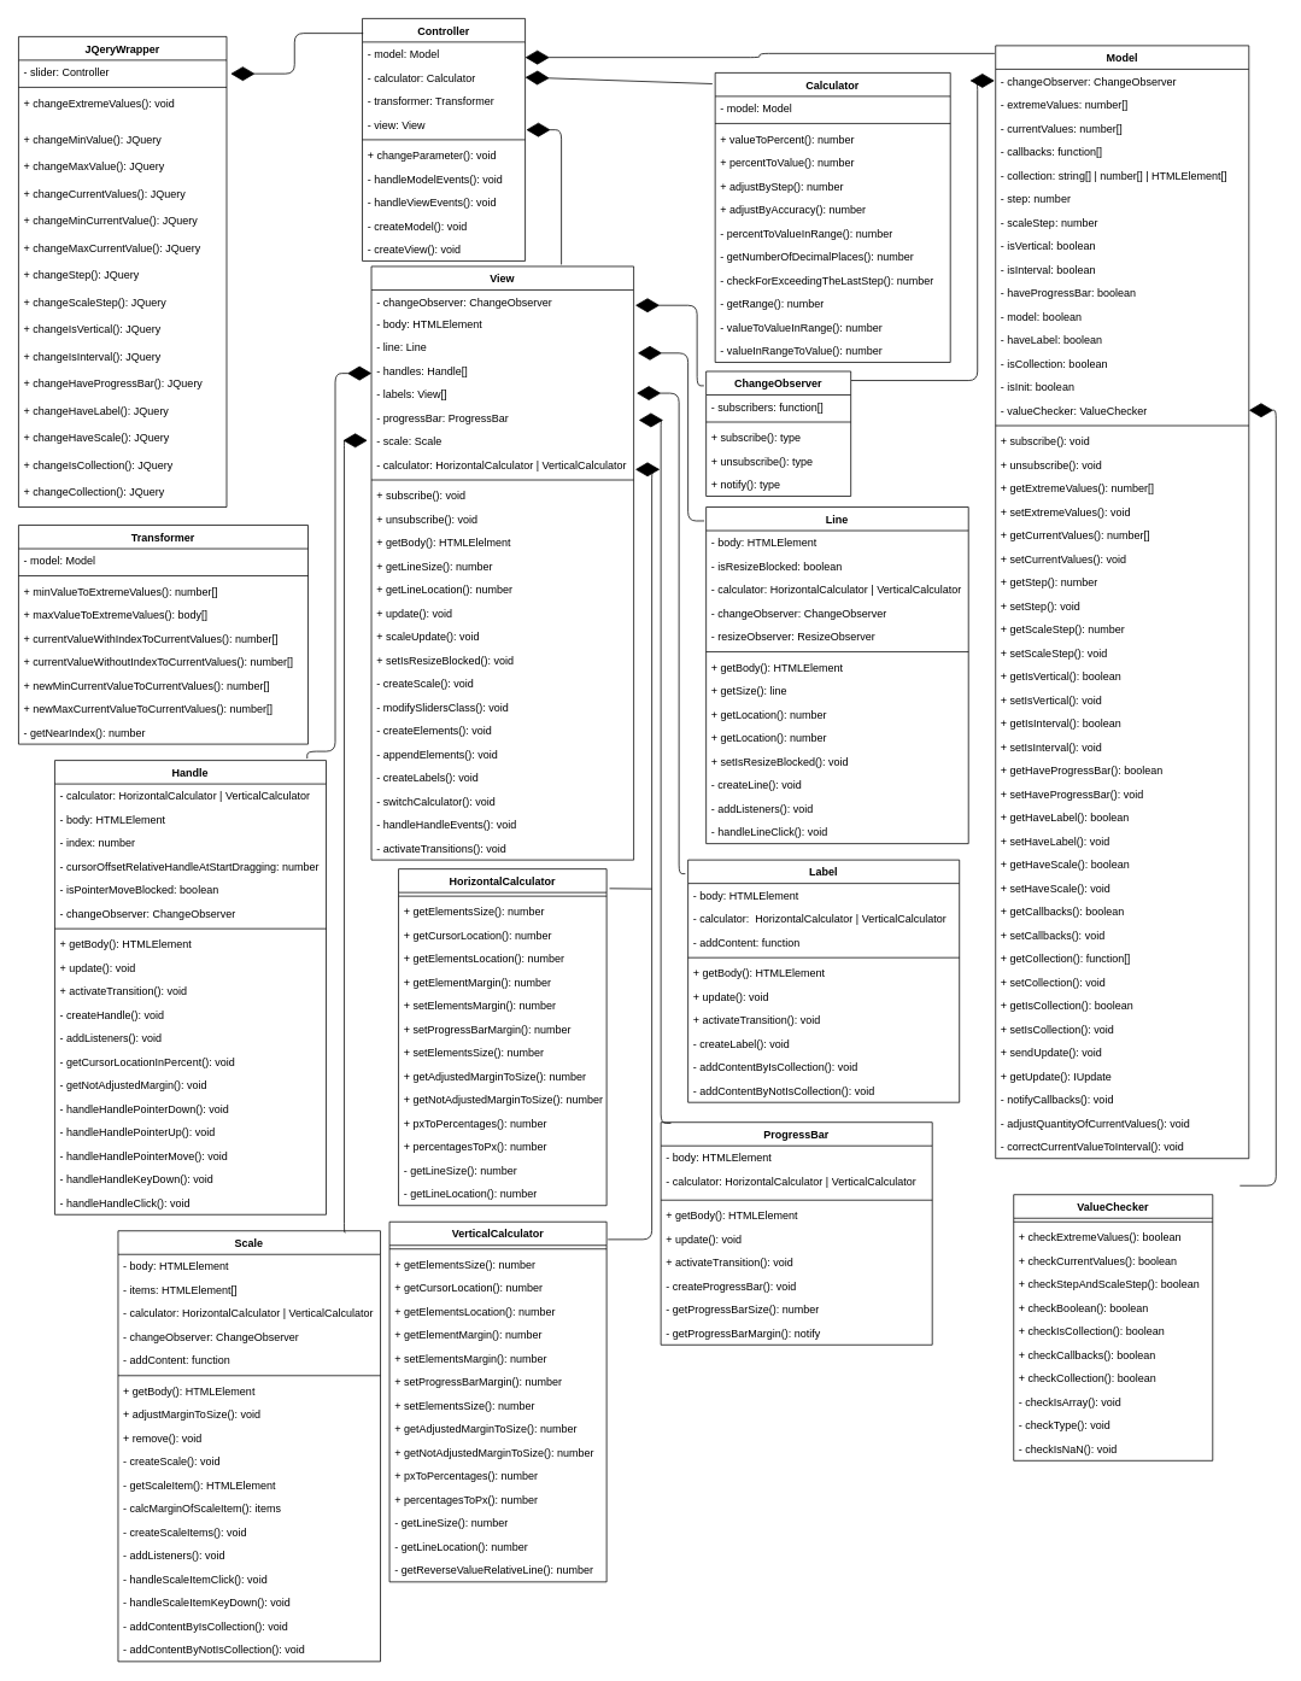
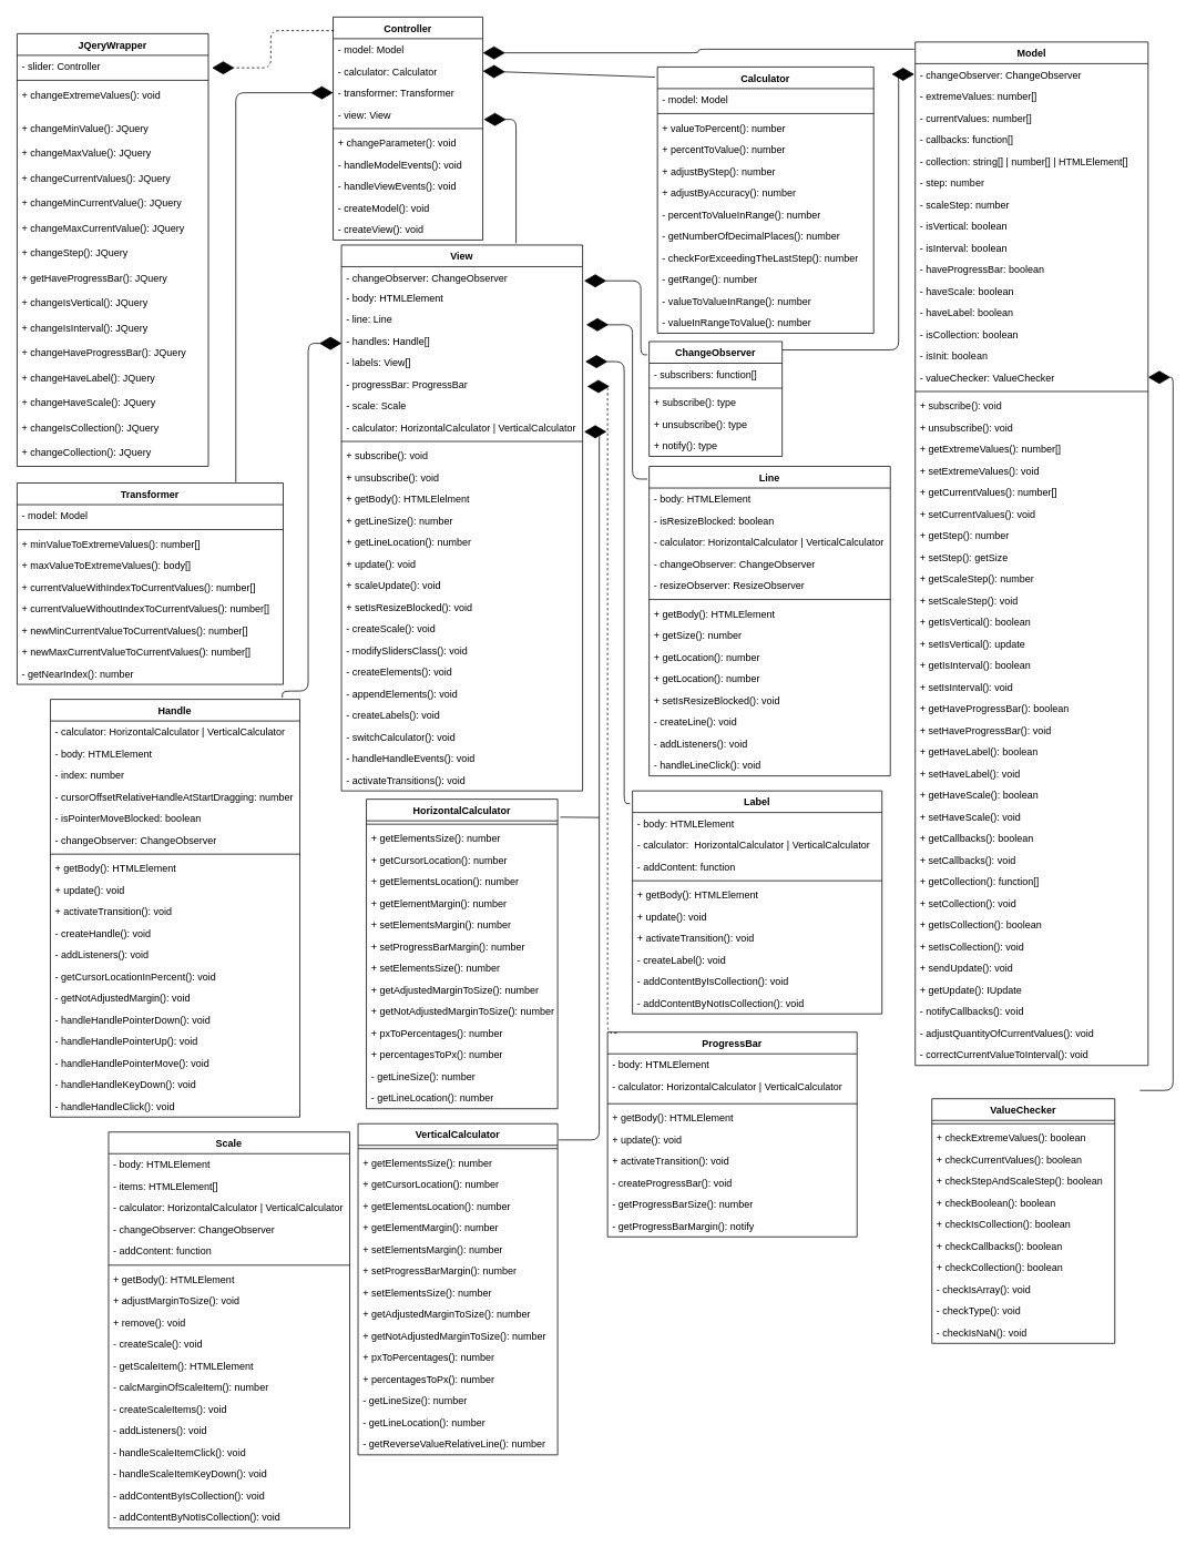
- <mxCell id="31" value="" style="endArrow=diamondThin;endFill=1;endSize=24;html=1;entryX=1.019;entryY=0.577;entryDx=0;entryDy=0;entryPerimeter=0;exitX=0.005;exitY=0.061;exitDx=0;exitDy=0;exitPerimeter=0;edgeStyle=orthogonalEdgeStyle;" parent="1" source="2" target="14" edge="1"><mxGeometry width="160" relative="1" as="geometry"><mxPoint x="309" y="331" as="sourcePoint" /><mxPoint x="510" y="390" as="targetPoint" /></mxGeometry></mxCell>
+ <mxCell id="31" value="" style="endArrow=diamondThin;endFill=1;endSize=24;html=1;entryX=1.019;entryY=0.577;entryDx=0;entryDy=0;entryPerimeter=0;exitX=0.005;exitY=0.061;exitDx=0;exitDy=0;exitPerimeter=0;edgeStyle=orthogonalEdgeStyle;dashed=1;" parent="1" source="2" target="14" edge="1"><mxGeometry width="160" relative="1" as="geometry"><mxPoint x="309" y="331" as="sourcePoint" /><mxPoint x="510" y="390" as="targetPoint" /></mxGeometry></mxCell>
+ <mxCell id="266" value="" style="endArrow=diamondThin;endFill=1;endSize=24;html=1;exitX=0.822;exitY=-0.004;exitDx=0;exitDy=0;exitPerimeter=0;entryX=0;entryY=0.5;entryDx=0;entryDy=0;edgeStyle=orthogonalEdgeStyle;" edge="1" parent="1" source="242" target="5"><mxGeometry width="160" relative="1" as="geometry"><mxPoint x="270" y="560" as="sourcePoint" /><mxPoint x="350" y="290" as="targetPoint" /></mxGeometry></mxCell>
- <mxCell id="23" value="+ changeScaleStep(): JQuery" style="text;strokeColor=none;fillColor=none;align=left;verticalAlign=top;spacingLeft=4;spacingRight=4;overflow=hidden;rotatable=0;points=[[0,0.5],[1,0.5]];portConstraint=eastwest;" parent="13" vertex="1"><mxGeometry y="280" width="230" height="30" as="geometry" /></mxCell>
+ <mxCell id="23" value="+ getHaveProgressBar(): JQuery" style="text;strokeColor=none;fillColor=none;align=left;verticalAlign=top;spacingLeft=4;spacingRight=4;overflow=hidden;rotatable=0;points=[[0,0.5],[1,0.5]];portConstraint=eastwest;" parent="13" vertex="1"><mxGeometry y="280" width="230" height="30" as="geometry" /></mxCell>
- <mxCell id="43" value="- model: boolean" style="text;strokeColor=none;fillColor=none;align=left;verticalAlign=top;spacingLeft=4;spacingRight=4;overflow=hidden;rotatable=0;points=[[0,0.5],[1,0.5]];portConstraint=eastwest;" parent="32" vertex="1"><mxGeometry y="286" width="280" height="26" as="geometry" /></mxCell>
+ <mxCell id="43" value="- haveScale: boolean" style="text;strokeColor=none;fillColor=none;align=left;verticalAlign=top;spacingLeft=4;spacingRight=4;overflow=hidden;rotatable=0;points=[[0,0.5],[1,0.5]];portConstraint=eastwest;" parent="32" vertex="1"><mxGeometry y="286" width="280" height="26" as="geometry" /></mxCell>
- <mxCell id="56" value="+ setStep(): void" style="text;strokeColor=none;fillColor=none;align=left;verticalAlign=top;spacingLeft=4;spacingRight=4;overflow=hidden;rotatable=0;points=[[0,0.5],[1,0.5]];portConstraint=eastwest;" parent="32" vertex="1"><mxGeometry y="606" width="280" height="26" as="geometry" /></mxCell>
+ <mxCell id="56" value="+ setStep(): getSize" style="text;strokeColor=none;fillColor=none;align=left;verticalAlign=top;spacingLeft=4;spacingRight=4;overflow=hidden;rotatable=0;points=[[0,0.5],[1,0.5]];portConstraint=eastwest;" parent="32" vertex="1"><mxGeometry y="606" width="280" height="26" as="geometry" /></mxCell>
- <mxCell id="120" value="+ getSize(): line" style="text;strokeColor=none;fillColor=none;align=left;verticalAlign=top;spacingLeft=4;spacingRight=4;overflow=hidden;rotatable=0;points=[[0,0.5],[1,0.5]];portConstraint=eastwest;" parent="112" vertex="1"><mxGeometry y="190" width="290" height="26" as="geometry" /></mxCell>
+ <mxCell id="120" value="+ getSize(): number" style="text;strokeColor=none;fillColor=none;align=left;verticalAlign=top;spacingLeft=4;spacingRight=4;overflow=hidden;rotatable=0;points=[[0,0.5],[1,0.5]];portConstraint=eastwest;" parent="112" vertex="1"><mxGeometry y="190" width="290" height="26" as="geometry" /></mxCell>
- <mxCell id="60" value="+ setIsVertical(): void" style="text;strokeColor=none;fillColor=none;align=left;verticalAlign=top;spacingLeft=4;spacingRight=4;overflow=hidden;rotatable=0;points=[[0,0.5],[1,0.5]];portConstraint=eastwest;" parent="32" vertex="1"><mxGeometry y="710" width="280" height="26" as="geometry" /></mxCell>
+ <mxCell id="60" value="+ setIsVertical(): update" style="text;strokeColor=none;fillColor=none;align=left;verticalAlign=top;spacingLeft=4;spacingRight=4;overflow=hidden;rotatable=0;points=[[0,0.5],[1,0.5]];portConstraint=eastwest;" parent="32" vertex="1"><mxGeometry y="710" width="280" height="26" as="geometry" /></mxCell>
- <mxCell id="223" value="" style="endArrow=diamondThin;endFill=1;endSize=24;html=1;exitX=0.037;exitY=0.004;exitDx=0;exitDy=0;exitPerimeter=0;entryX=1.019;entryY=0.613;entryDx=0;entryDy=0;entryPerimeter=0;edgeStyle=orthogonalEdgeStyle;" parent="1" source="158" target="86" edge="1"><mxGeometry width="160" relative="1" as="geometry"><mxPoint x="990" y="980" as="sourcePoint" /><mxPoint x="890" y="880" as="targetPoint" /><Array as="points"><mxPoint x="730" y="1241" /><mxPoint x="730" y="464" /></Array></mxGeometry></mxCell>
+ <mxCell id="223" value="" style="endArrow=diamondThin;endFill=1;endSize=24;html=1;exitX=0.037;exitY=0.004;exitDx=0;exitDy=0;exitPerimeter=0;entryX=1.019;entryY=0.613;entryDx=0;entryDy=0;entryPerimeter=0;edgeStyle=orthogonalEdgeStyle;dashed=1;" parent="1" source="158" target="86" edge="1"><mxGeometry width="160" relative="1" as="geometry"><mxPoint x="990" y="980" as="sourcePoint" /><mxPoint x="890" y="880" as="targetPoint" /><Array as="points"><mxPoint x="730" y="1241" /><mxPoint x="730" y="464" /></Array></mxGeometry></mxCell>
- <mxCell id="224" value="" style="endArrow=diamondThin;endFill=1;endSize=24;html=1;exitX=0.866;exitY=0.004;exitDx=0;exitDy=0;edgeStyle=orthogonalEdgeStyle;entryX=-0.015;entryY=0.477;entryDx=0;entryDy=0;entryPerimeter=0;exitPerimeter=0;" parent="1" source="168" target="87" edge="1"><mxGeometry width="160" relative="1" as="geometry"><mxPoint x="990" y="1220" as="sourcePoint" /><mxPoint x="530" y="659" as="targetPoint" /><Array as="points"><mxPoint x="380" y="1362" /><mxPoint x="380" y="486" /></Array></mxGeometry></mxCell>
- <mxCell id="180" value="- calcMarginOfScaleItem(): items" style="text;strokeColor=none;fillColor=none;align=left;verticalAlign=top;spacingLeft=4;spacingRight=4;overflow=hidden;rotatable=0;points=[[0,0.5],[1,0.5]];portConstraint=eastwest;" parent="168" vertex="1"><mxGeometry y="294" width="290" height="26" as="geometry" /></mxCell>
+ <mxCell id="180" value="- calcMarginOfScaleItem(): number" style="text;strokeColor=none;fillColor=none;align=left;verticalAlign=top;spacingLeft=4;spacingRight=4;overflow=hidden;rotatable=0;points=[[0,0.5],[1,0.5]];portConstraint=eastwest;" parent="168" vertex="1"><mxGeometry y="294" width="290" height="26" as="geometry" /></mxCell>
